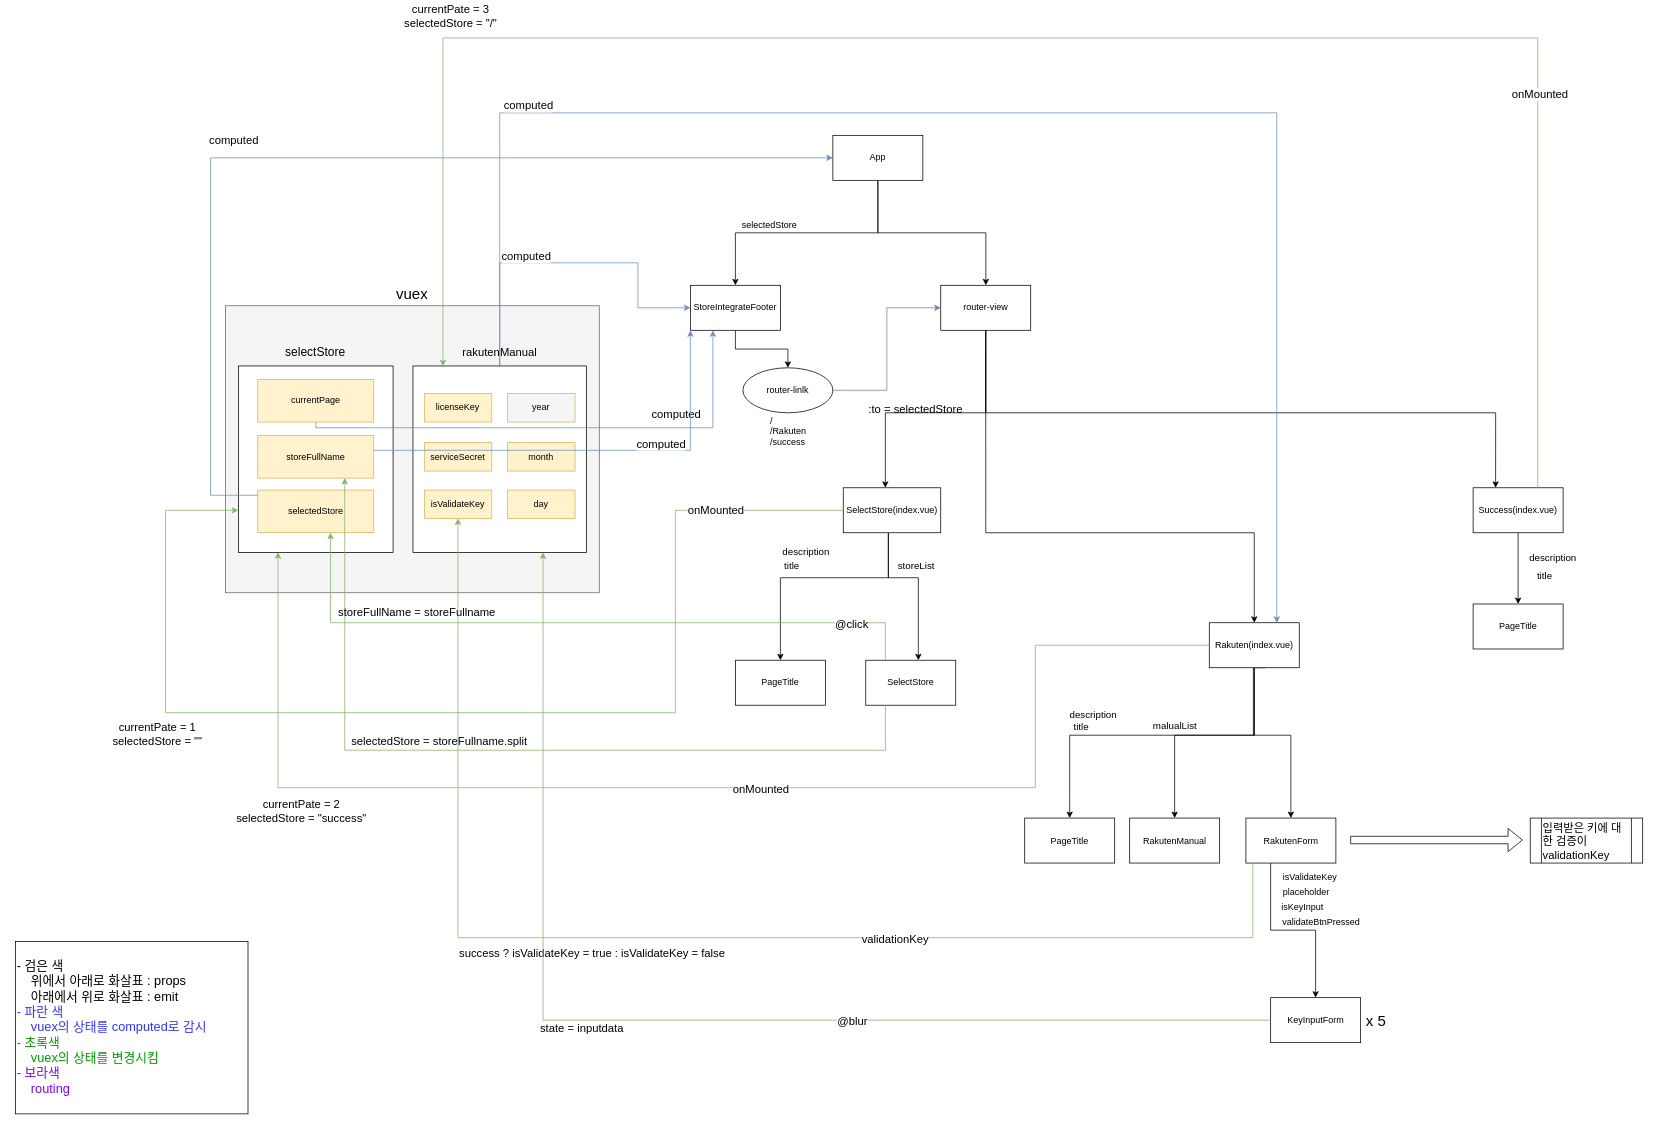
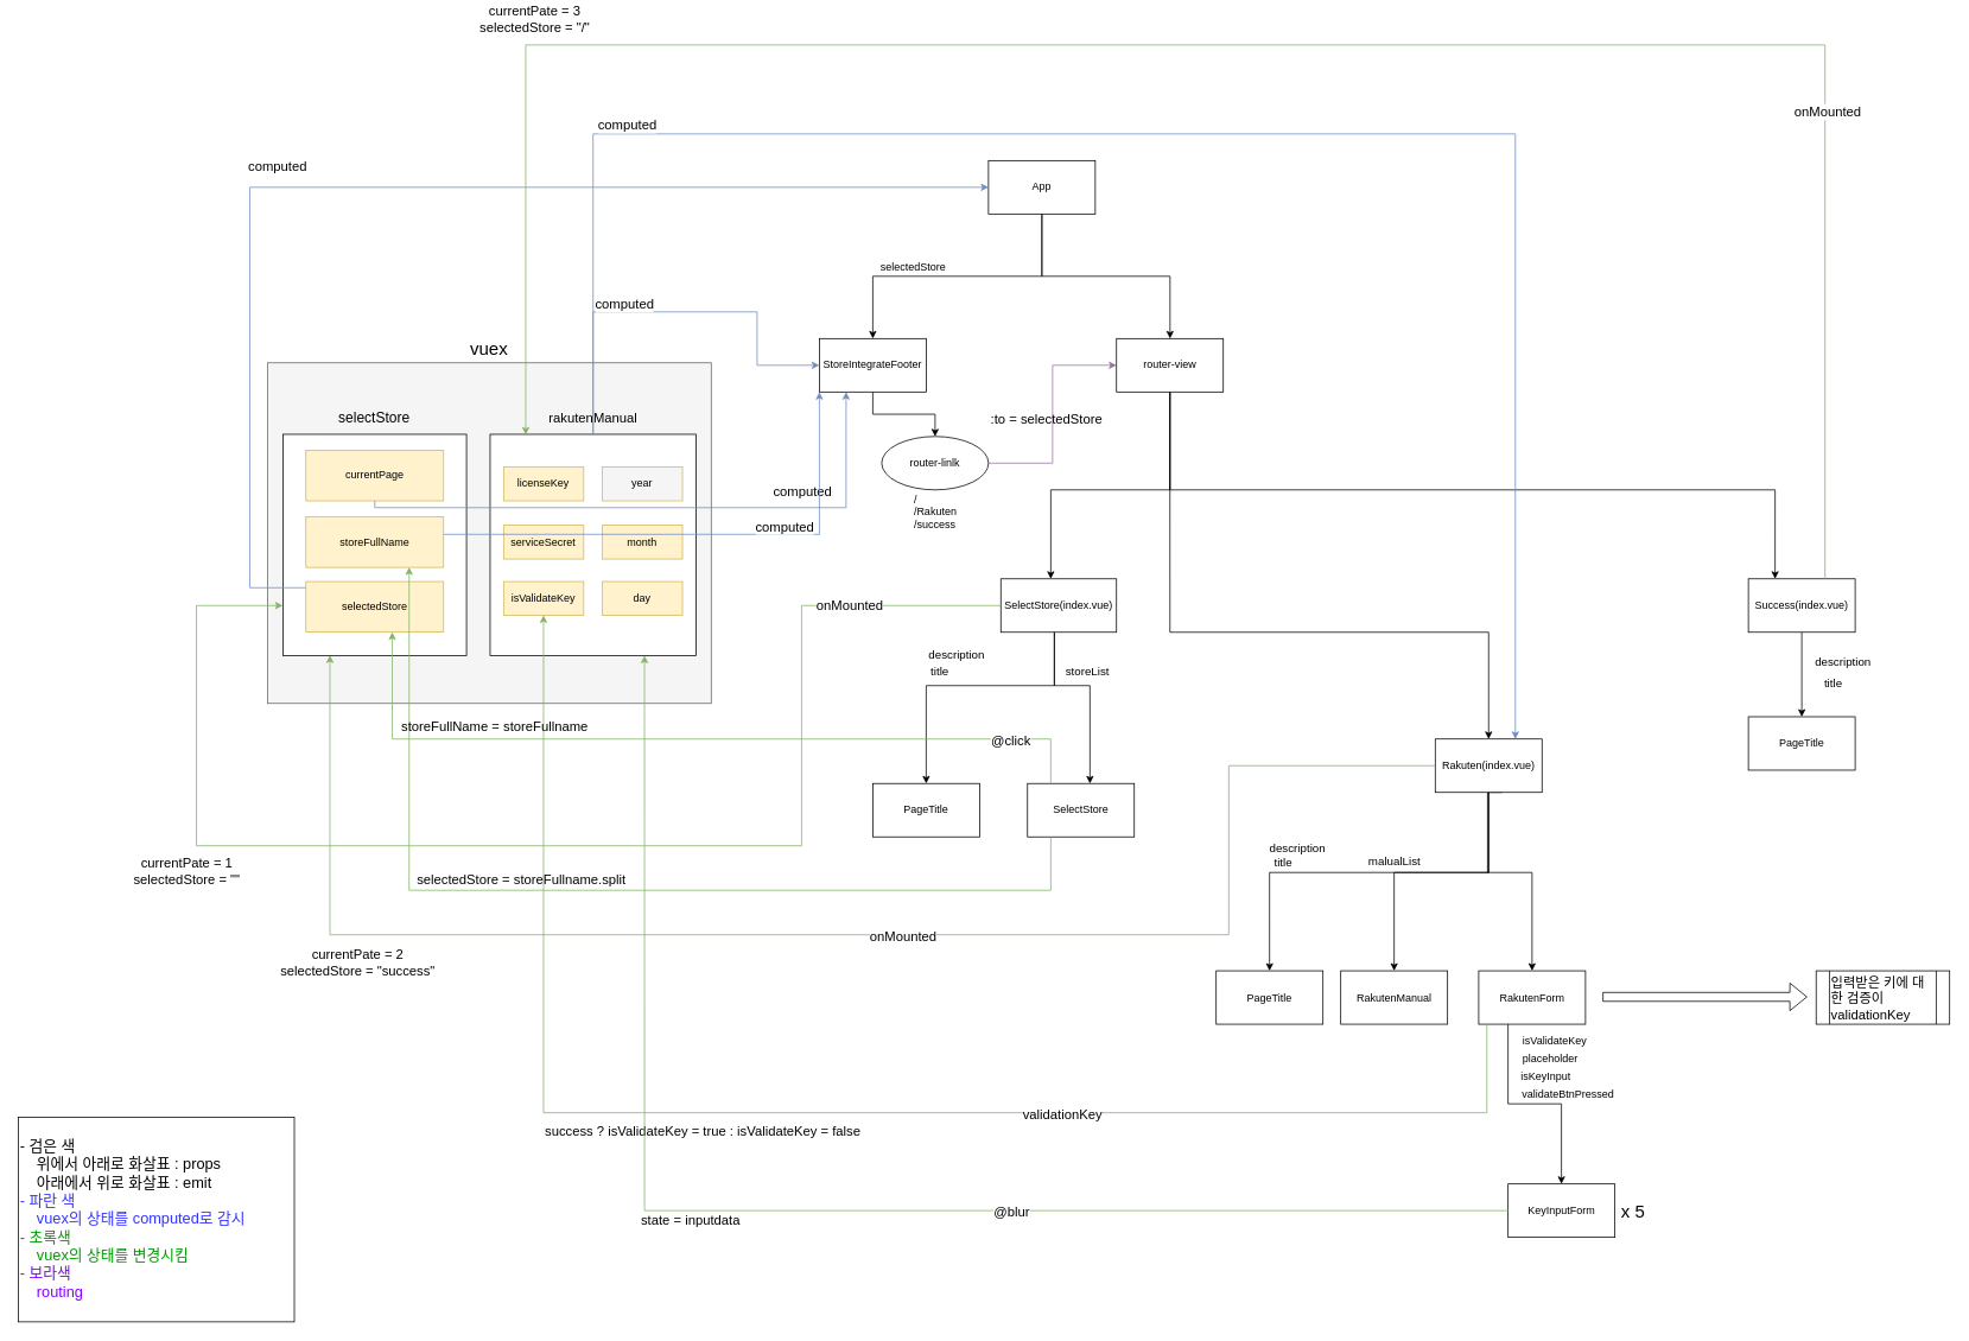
- <mxCell id="83" value="&lt;font style=&quot;font-size: 15px&quot;&gt;:to = selectedStore&lt;/font&gt;" style="text;html=1;align=center;verticalAlign=middle;resizable=0;points=[];autosize=1;strokeColor=none;" parent="1" vertex="1"><mxGeometry x="1150" y="535" width="140" height="20" as="geometry" /></mxCell>
+ <mxCell id="83" value="&lt;font style=&quot;font-size: 15px&quot;&gt;:to = selectedStore&lt;/font&gt;" style="text;html=1;align=center;verticalAlign=middle;resizable=0;points=[];autosize=1;strokeColor=none;" parent="1" vertex="1"><mxGeometry x="1105" y="460" width="140" height="20" as="geometry" /></mxCell>
